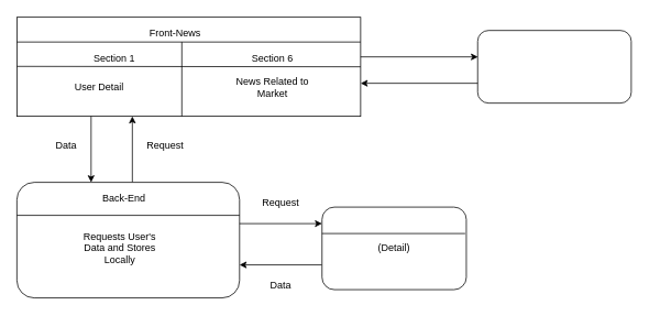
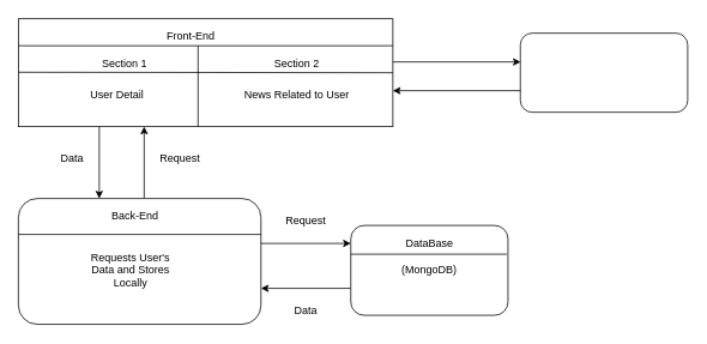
- <mxCell id="6" value="Front-News" style="text;html=1;strokeColor=none;fillColor=none;align=center;verticalAlign=middle;whiteSpace=wrap;rounded=0;" vertex="1" parent="4"><mxGeometry x="150.774" y="7.504" width="81.959" height="22.504" as="geometry" /></mxCell>
+ <mxCell id="6" value="Front-End" style="text;html=1;strokeColor=none;fillColor=none;align=center;verticalAlign=middle;whiteSpace=wrap;rounded=0;" vertex="1" parent="4"><mxGeometry x="150.774" y="7.504" width="81.959" height="22.504" as="geometry" /></mxCell>
- <mxCell id="11" value="Section 6" style="text;html=1;strokeColor=none;fillColor=none;align=center;verticalAlign=middle;whiteSpace=wrap;rounded=0;" vertex="1" parent="4"><mxGeometry x="280" y="40" width="60" height="20" as="geometry" /></mxCell>
+ <mxCell id="11" value="Section 2" style="text;html=1;strokeColor=none;fillColor=none;align=center;verticalAlign=middle;whiteSpace=wrap;rounded=0;" vertex="1" parent="4"><mxGeometry x="280" y="40" width="60" height="20" as="geometry" /></mxCell>
- <mxCell id="12" value="User Detail" style="text;html=1;strokeColor=none;fillColor=none;align=center;verticalAlign=middle;whiteSpace=wrap;rounded=0;" vertex="1" parent="4"><mxGeometry x="60" y="70" width="80" height="30" as="geometry" /></mxCell>
+ <mxCell id="12" value="User Detail" style="text;html=1;strokeColor=none;fillColor=none;align=center;verticalAlign=middle;whiteSpace=wrap;rounded=0;" vertex="1" parent="4"><mxGeometry x="70" y="70" width="80" height="30" as="geometry" /></mxCell>
- <mxCell id="13" value="News Related to Market" style="text;html=1;strokeColor=none;fillColor=none;align=center;verticalAlign=middle;whiteSpace=wrap;rounded=0;" vertex="1" parent="4"><mxGeometry x="250" y="70" width="120" height="30" as="geometry" /></mxCell>
+ <mxCell id="13" value="News Related to User" style="text;html=1;strokeColor=none;fillColor=none;align=center;verticalAlign=middle;whiteSpace=wrap;rounded=0;" vertex="1" parent="4"><mxGeometry x="250" y="70" width="120" height="30" as="geometry" /></mxCell>
+ <mxCell id="26" value="DataBase" style="text;html=1;strokeColor=none;fillColor=none;align=center;verticalAlign=middle;whiteSpace=wrap;rounded=0;" vertex="1" parent="1"><mxGeometry x="447.5" y="260" width="60" height="20" as="geometry" /></mxCell>
- <mxCell id="24" value="(Detail)" style="rounded=1;whiteSpace=wrap;html=1;" vertex="1" parent="1"><mxGeometry x="390" y="250" width="175" height="100" as="geometry" /></mxCell>
+ <mxCell id="24" value="(MongoDB)" style="rounded=1;whiteSpace=wrap;html=1;" vertex="1" parent="1"><mxGeometry x="390" y="250" width="175" height="100" as="geometry" /></mxCell>
